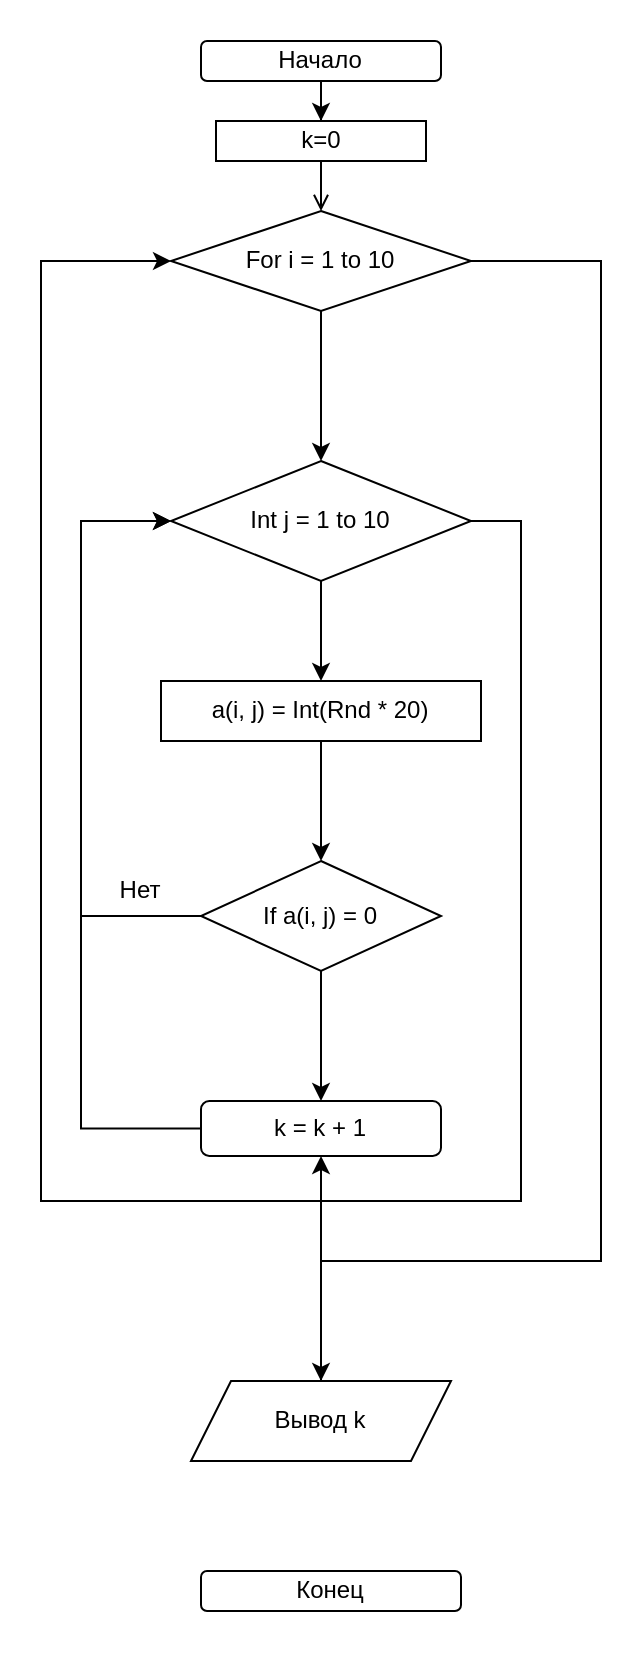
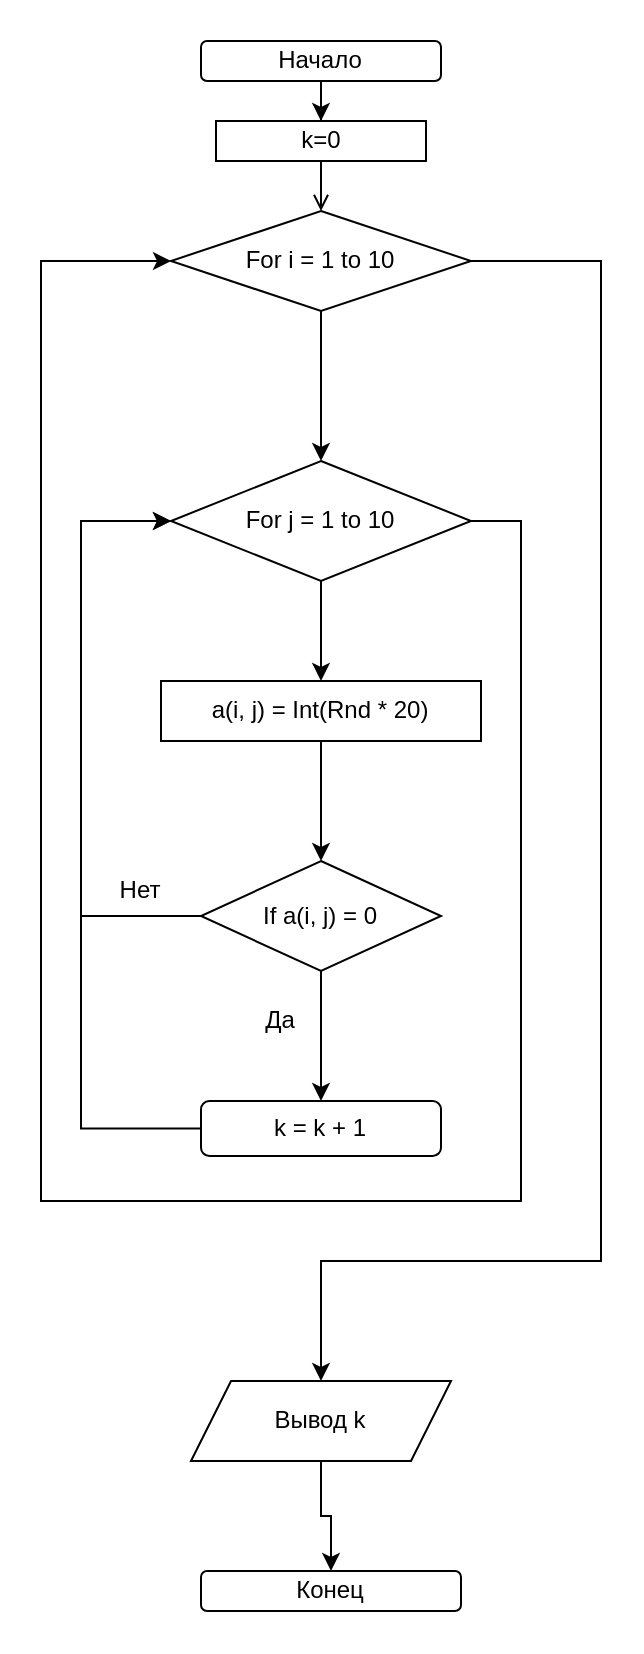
- <mxCell id="9" value="&lt;font face=&quot;helvetica&quot;&gt;Int j = 1 to 10&lt;/font&gt;" style="rhombus;whiteSpace=wrap;html=1;" parent="1" vertex="1"><mxGeometry x="85" y="230" width="150" height="60" as="geometry" /></mxCell>
+ <mxCell id="9" value="&lt;font face=&quot;helvetica&quot;&gt;For j = 1 to 10&lt;/font&gt;" style="rhombus;whiteSpace=wrap;html=1;" parent="1" vertex="1"><mxGeometry x="85" y="230" width="150" height="60" as="geometry" /></mxCell>
+ <mxCell id="20" value="Да" style="text;html=1;strokeColor=none;fillColor=none;align=center;verticalAlign=middle;whiteSpace=wrap;rounded=0;" parent="1" vertex="1"><mxGeometry x="120" y="500" width="40" height="20" as="geometry" /></mxCell>
- <mxCell id="17" value="" style="edgeStyle=orthogonalEdgeStyle;rounded=0;orthogonalLoop=1;jettySize=auto;html=1;" parent="1" source="18" target="16" edge="1"><mxGeometry relative="1" as="geometry" /></mxCell>
+ <mxCell id="17" value="" style="edgeStyle=orthogonalEdgeStyle;rounded=0;orthogonalLoop=1;jettySize=auto;html=1;" parent="1" source="18" target="19" edge="1"><mxGeometry relative="1" as="geometry" /></mxCell>
